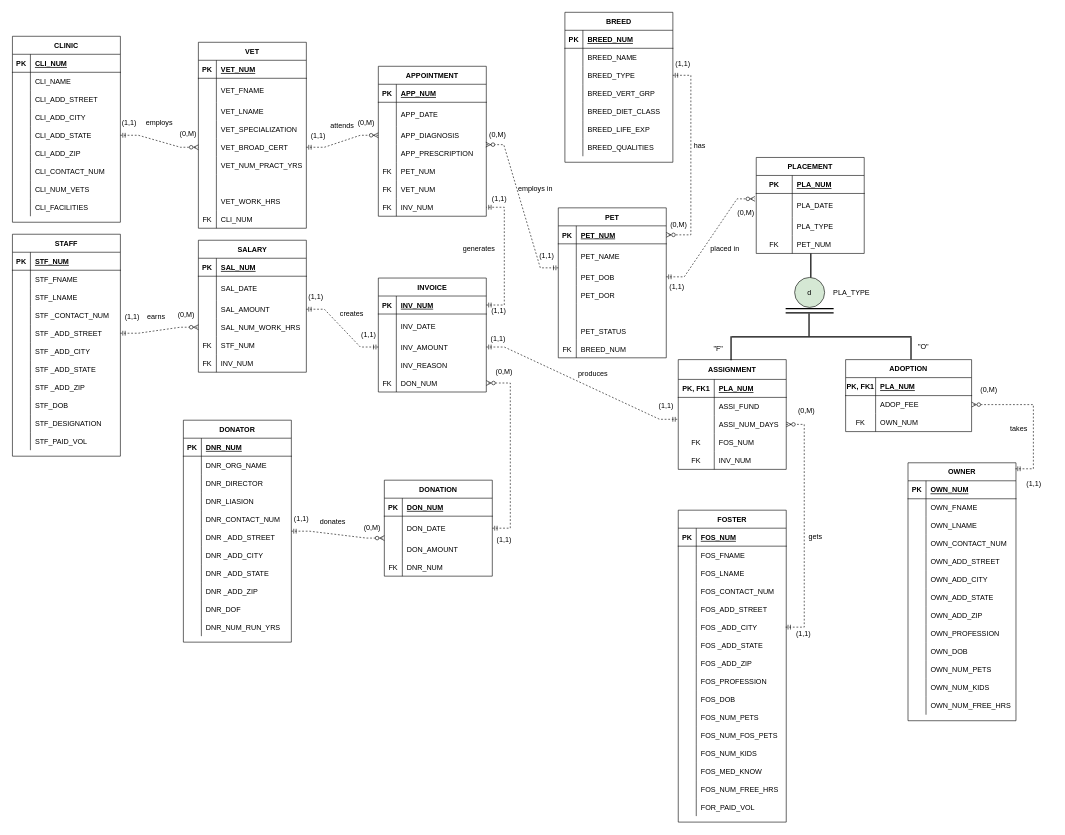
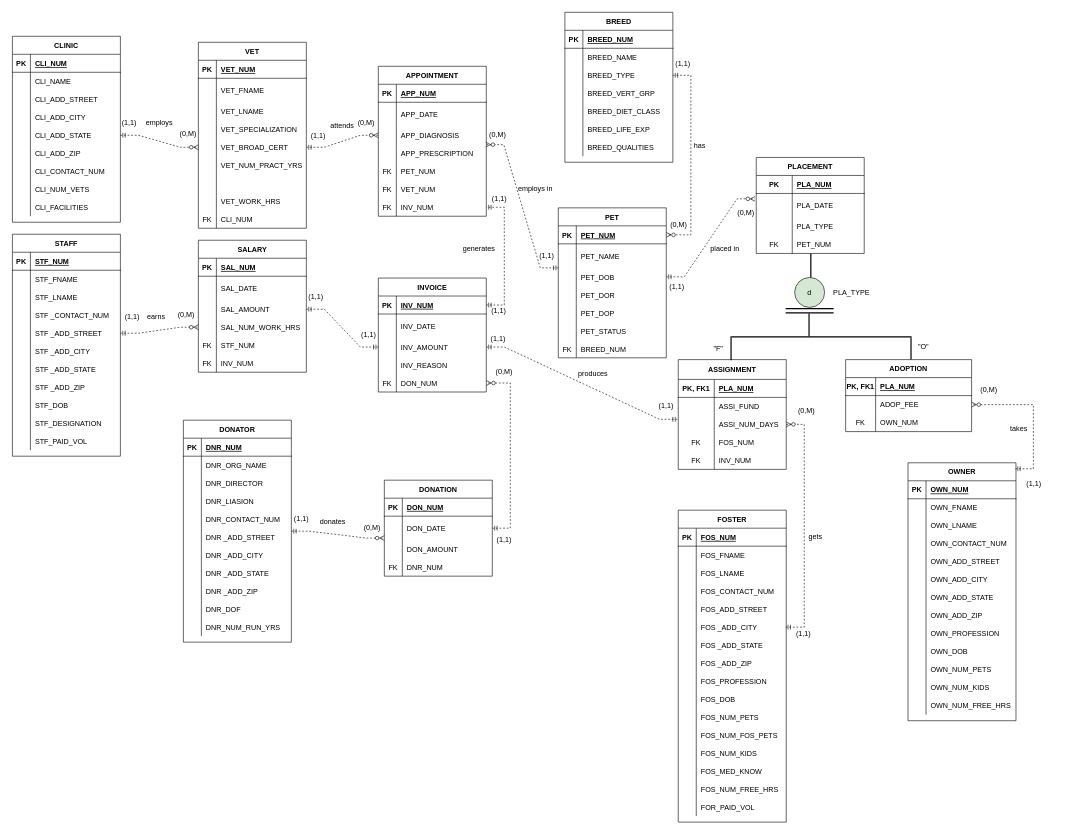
+ <mxCell id="17" value="PET_DOP" style="shape=partialRectangle;connectable=0;fillColor=none;top=0;left=0;bottom=0;right=0;align=left;spacingLeft=6;overflow=hidden;fontColor=default;strokeColor=default;" parent="15" vertex="1"><mxGeometry x="30" width="150" height="30" as="geometry"><mxRectangle width="150" height="30" as="alternateBounds" /></mxGeometry></mxCell>
- <mxCell id="349" value="creates" style="text;html=1;strokeColor=none;fillColor=none;align=center;verticalAlign=middle;whiteSpace=wrap;rounded=0;" parent="1" vertex="1"><mxGeometry x="556" y="507" width="60" height="30" as="geometry" /></mxCell>
